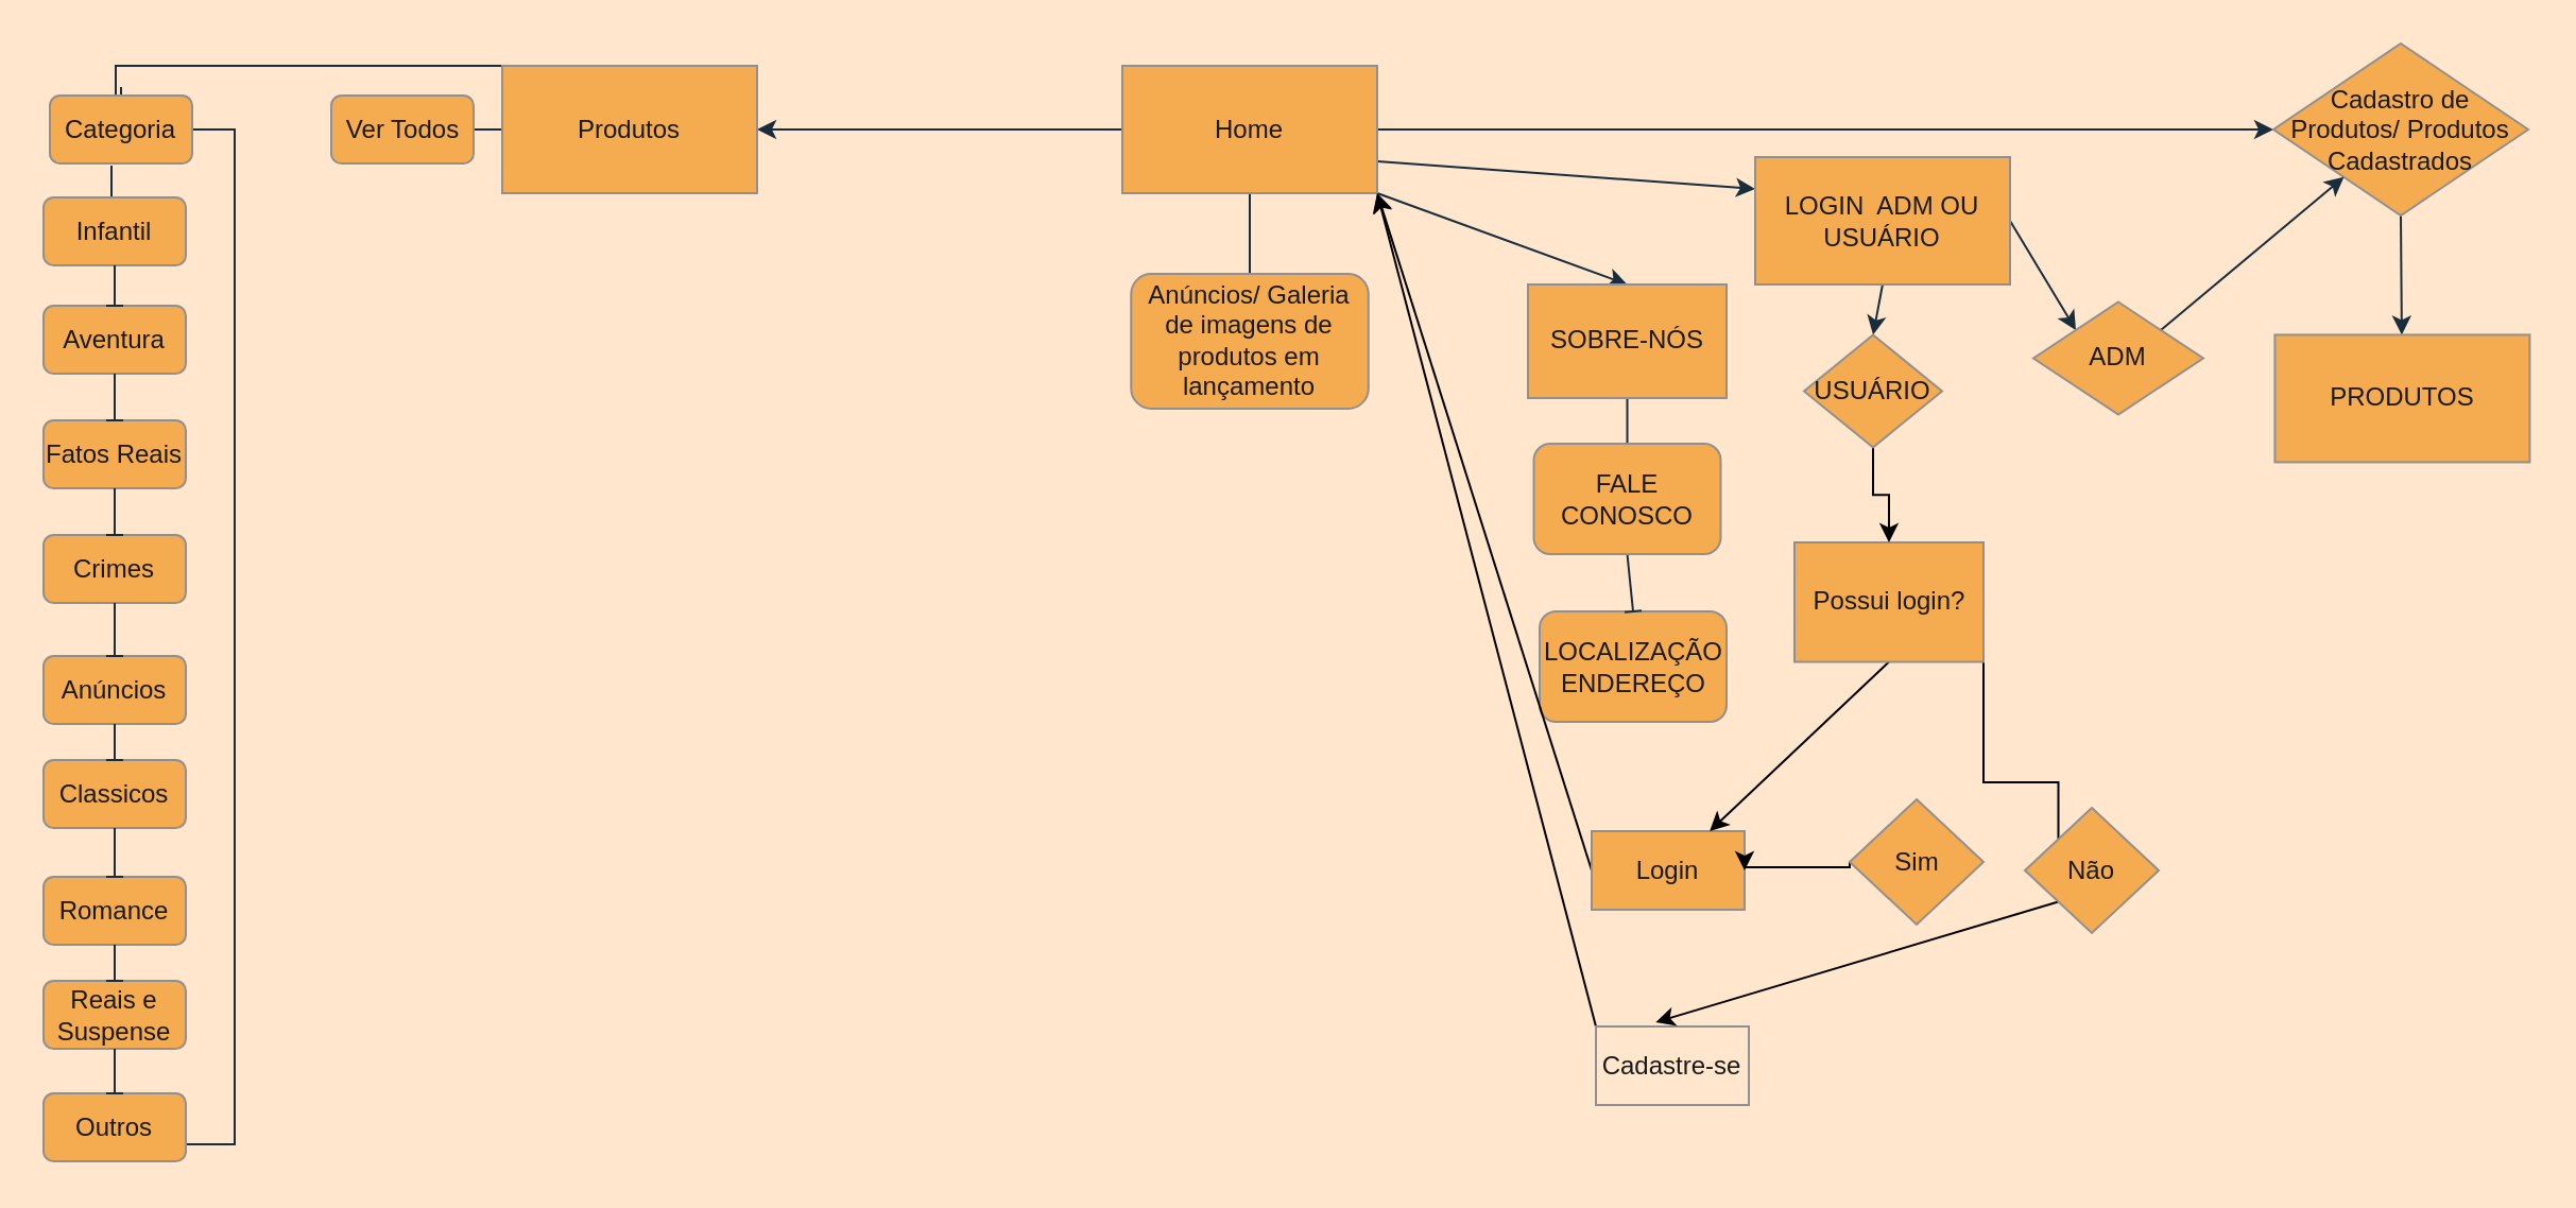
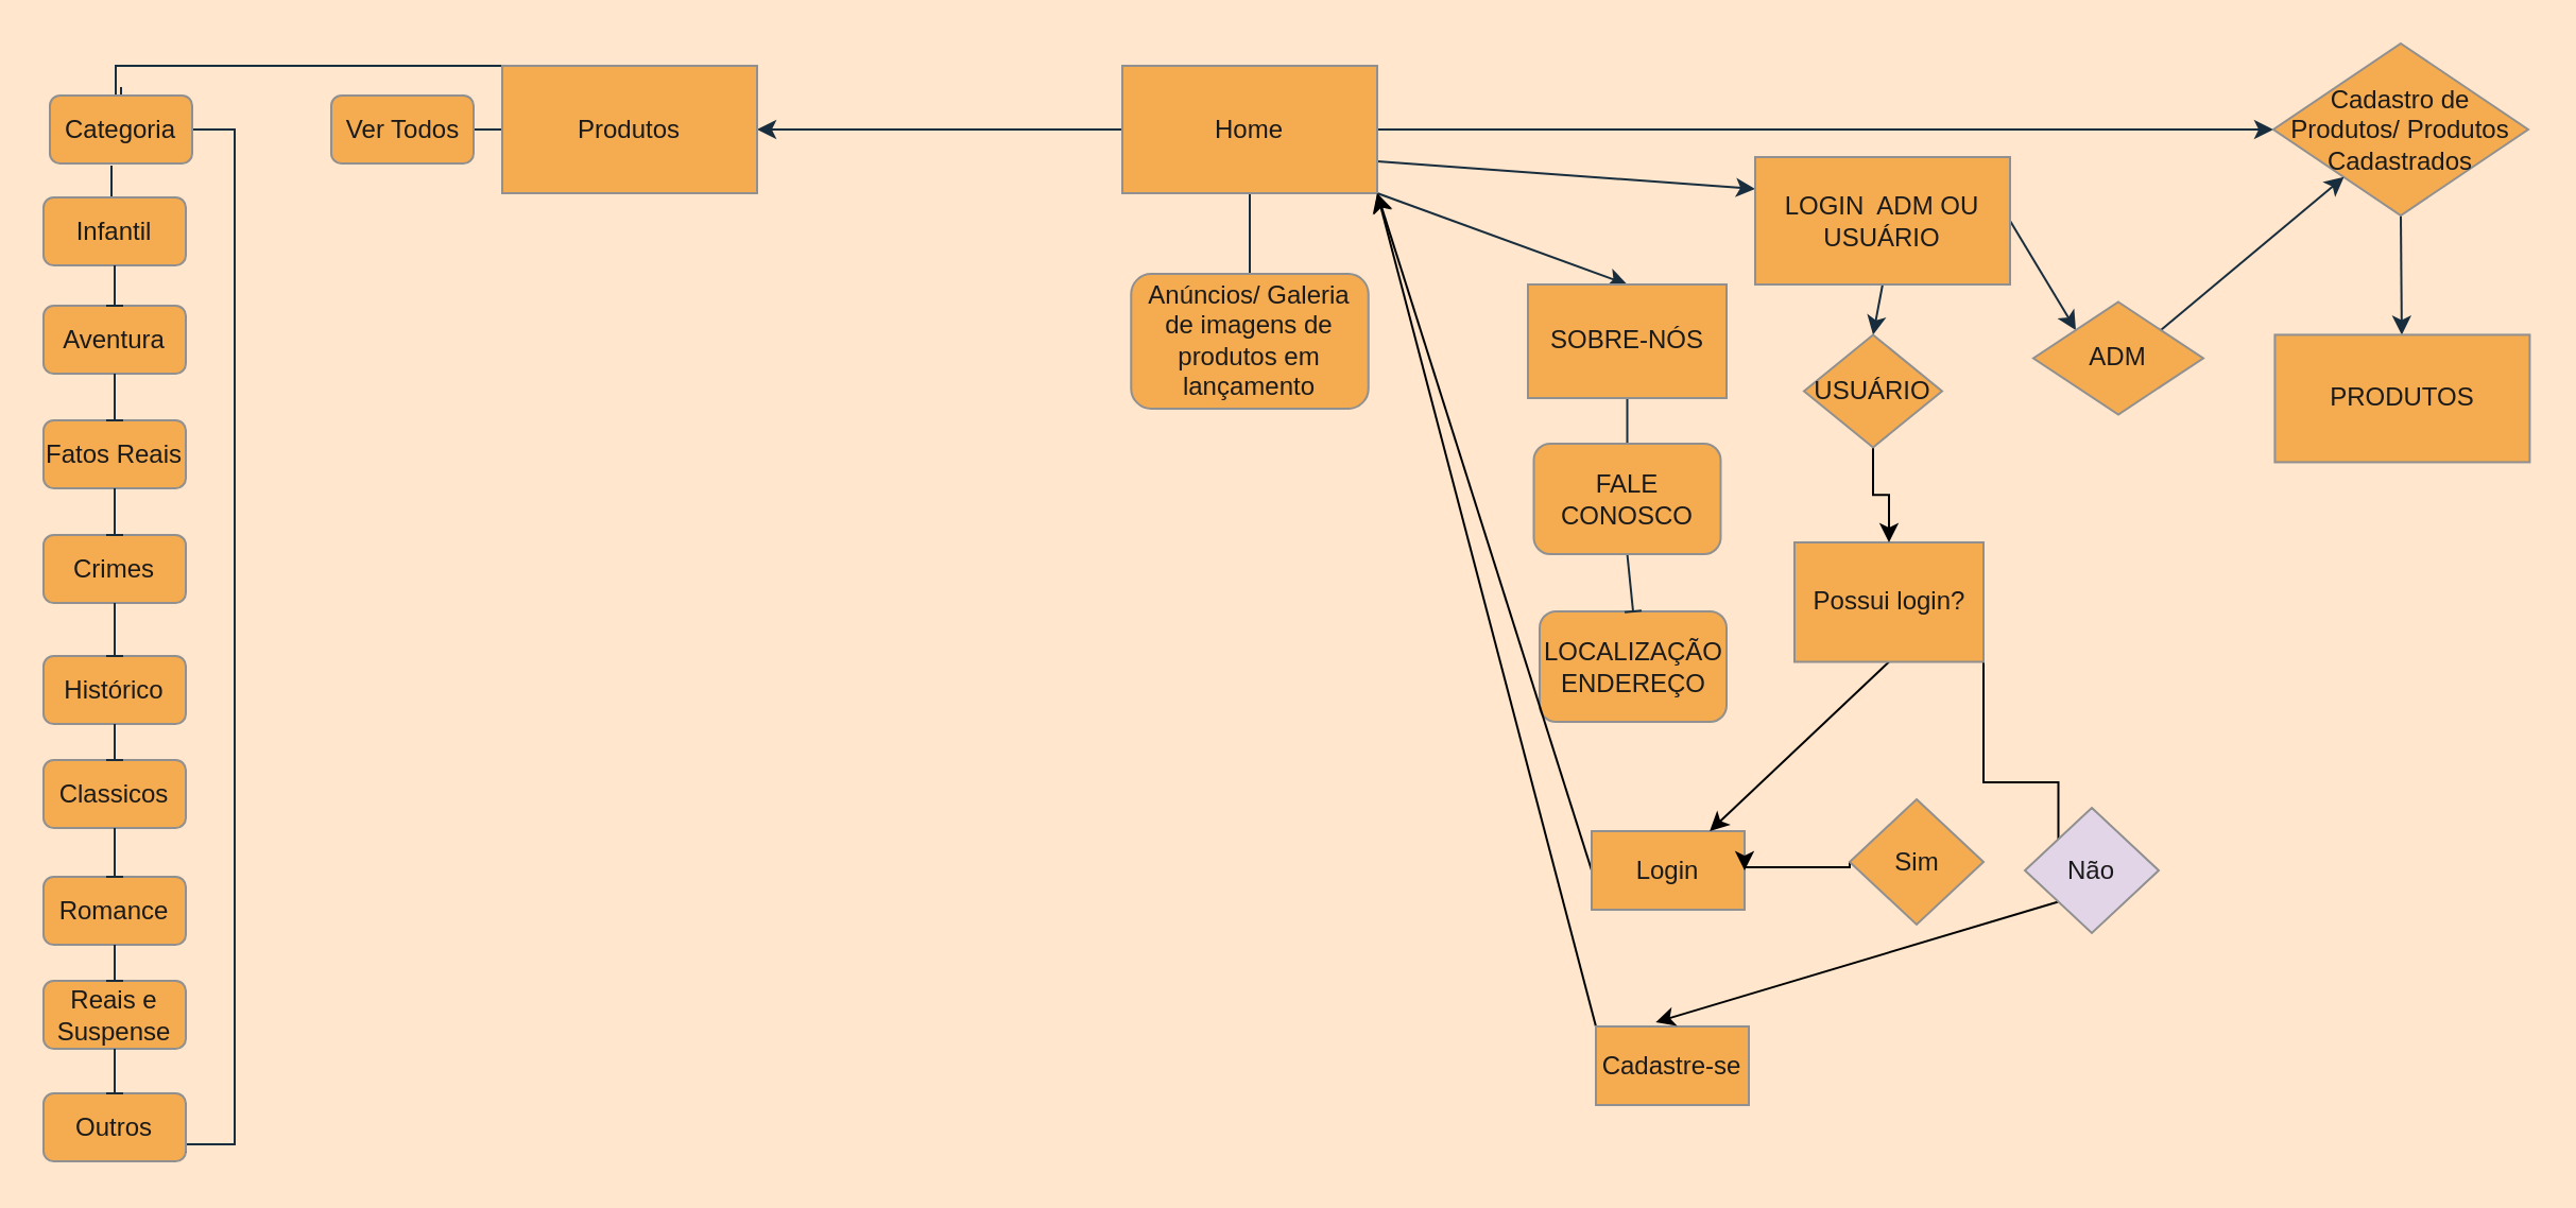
- <mxCell id="26" value="Anúncios" style="rounded=1;whiteSpace=wrap;html=1;labelBackgroundColor=none;fillColor=#F5AB50;strokeColor=#909090;fontColor=#1A1A1A;" parent="19" vertex="1"><mxGeometry y="219" width="67" height="32" as="geometry" /></mxCell>
+ <mxCell id="26" value="Histórico" style="rounded=1;whiteSpace=wrap;html=1;labelBackgroundColor=none;fillColor=#F5AB50;strokeColor=#909090;fontColor=#1A1A1A;" parent="19" vertex="1"><mxGeometry y="219" width="67" height="32" as="geometry" /></mxCell>
- <mxCell id="45" value="Não" style="rhombus;whiteSpace=wrap;html=1;labelBackgroundColor=none;fillColor=#F5AB50;strokeColor=#909090;fontColor=#1A1A1A;" parent="1" vertex="1"><mxGeometry x="953" y="380" width="63" height="59" as="geometry" /></mxCell>
+ <mxCell id="45" value="Não" style="rhombus;whiteSpace=wrap;html=1;labelBackgroundColor=none;fillColor=#e1d5e7;strokeColor=#909090;fontColor=#1A1A1A;" parent="1" vertex="1"><mxGeometry x="953" y="380" width="63" height="59" as="geometry" /></mxCell>
- <mxCell id="40" value="Cadastre-se" style="rounded=0;whiteSpace=wrap;html=1;labelBackgroundColor=none;fillColor=#ffe6cc;strokeColor=#909090;fontColor=#1A1A1A;" parent="1" vertex="1"><mxGeometry x="751" y="483" width="72" height="37" as="geometry" /></mxCell>
+ <mxCell id="40" value="Cadastre-se" style="rounded=0;whiteSpace=wrap;html=1;labelBackgroundColor=none;fillColor=#F5AB50;strokeColor=#909090;fontColor=#1A1A1A;" parent="1" vertex="1"><mxGeometry x="751" y="483" width="72" height="37" as="geometry" /></mxCell>
